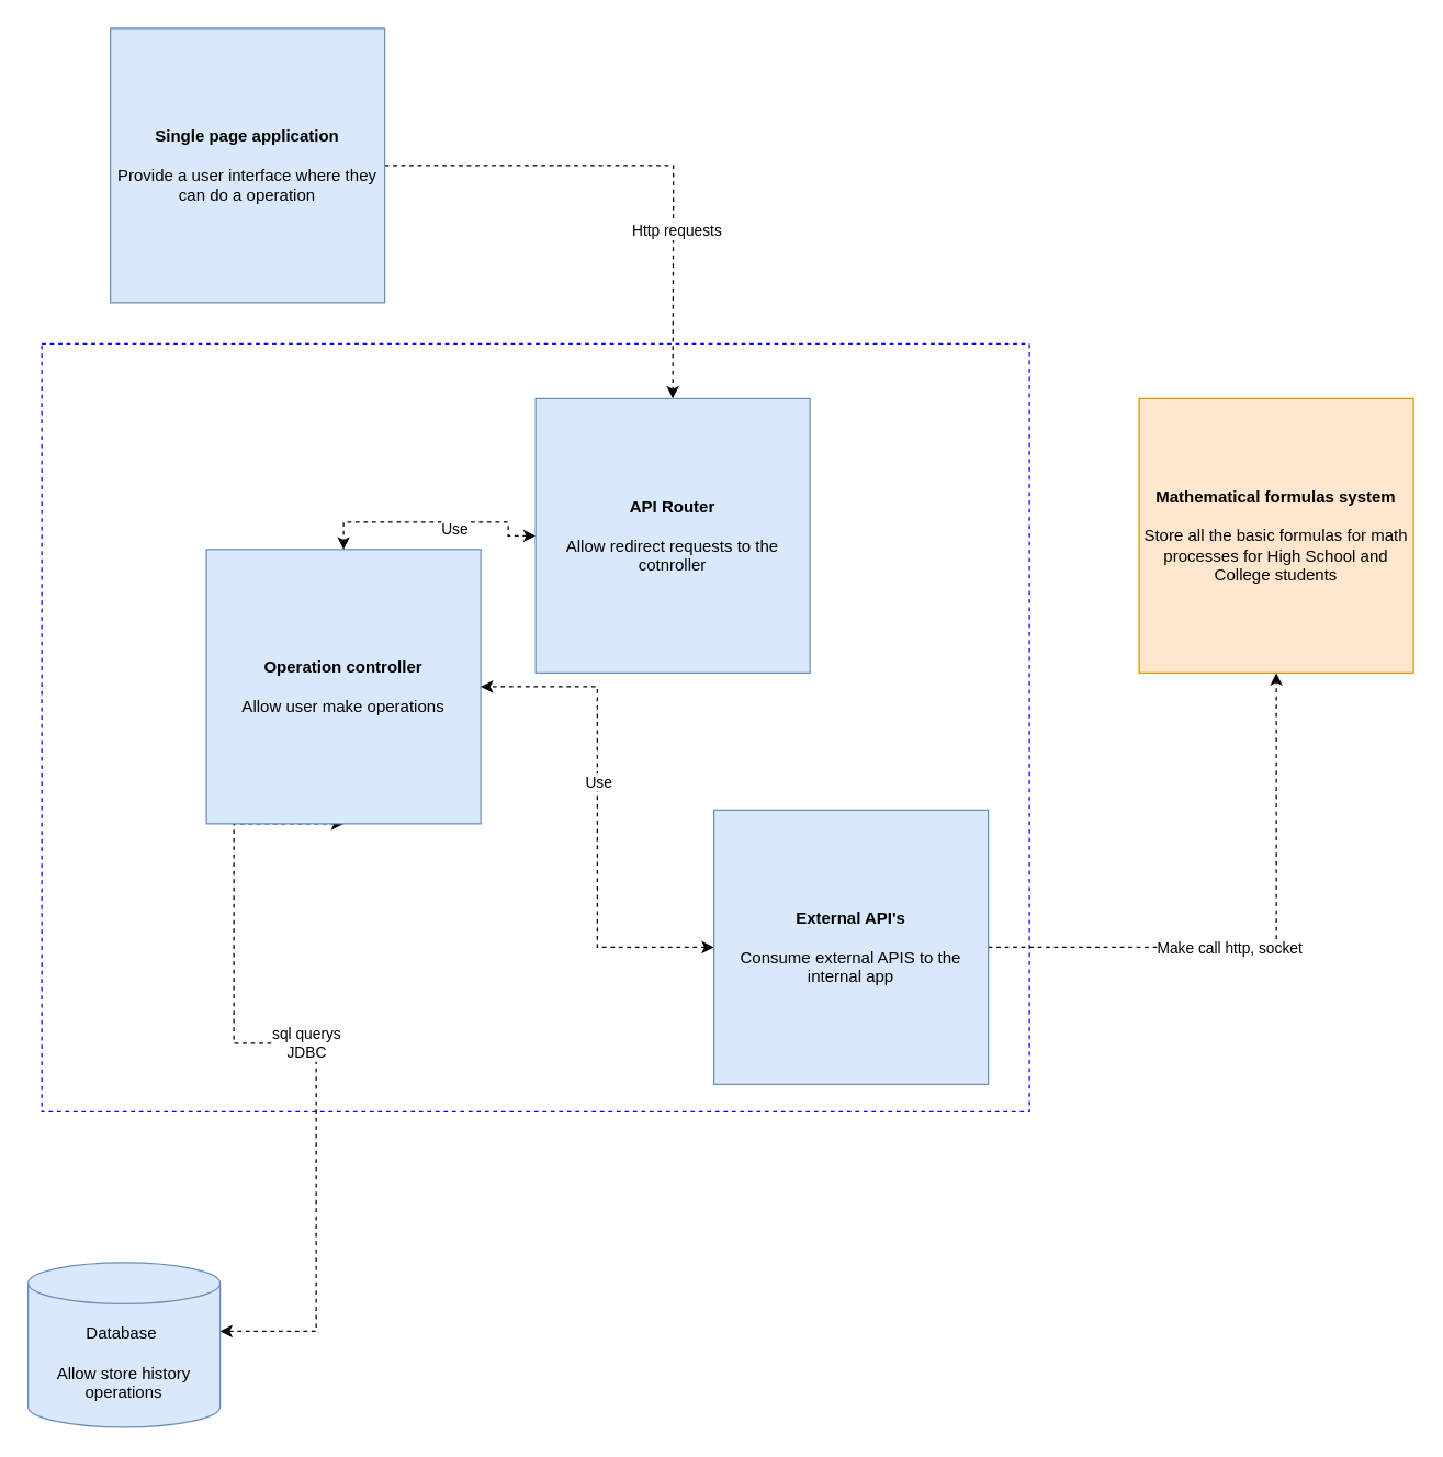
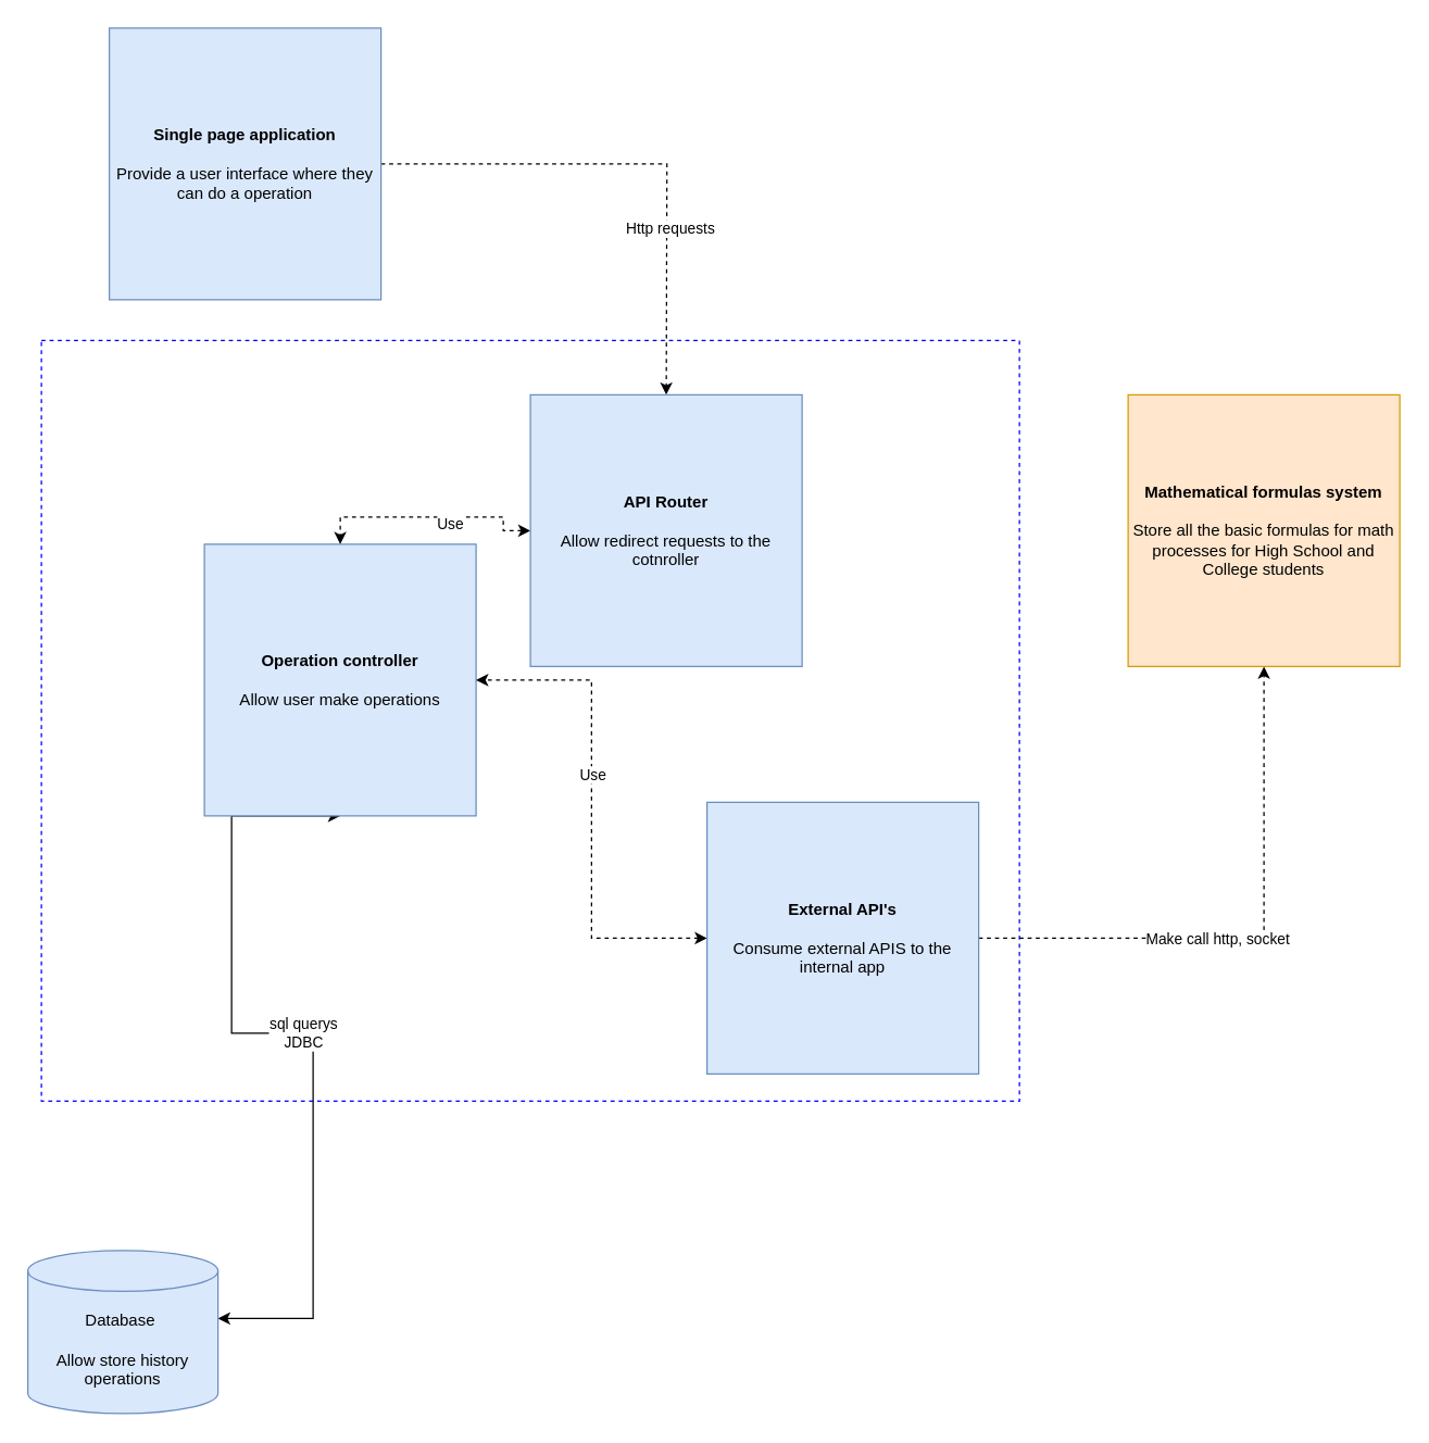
- <mxCell id="3" value="sql querys&lt;br&gt;JDBC" style="edgeStyle=orthogonalEdgeStyle;rounded=0;orthogonalLoop=1;jettySize=auto;html=1;dashed=1;exitX=0.5;exitY=1;exitDx=0;exitDy=0;startArrow=classic;startFill=1;" parent="1" source="11" target="6" edge="1"><mxGeometry x="0.009" relative="1" as="geometry"><mxPoint as="offset" /><Array as="points"><mxPoint x="170" y="760" /><mxPoint x="230" y="760" /><mxPoint x="230" y="970" /></Array></mxGeometry></mxCell>
+ <mxCell id="3" value="sql querys&lt;br&gt;JDBC" style="edgeStyle=orthogonalEdgeStyle;rounded=0;orthogonalLoop=1;jettySize=auto;html=1;dashed=0;exitX=0.5;exitY=1;exitDx=0;exitDy=0;startArrow=classic;startFill=1;" parent="1" source="11" target="6" edge="1"><mxGeometry x="0.009" relative="1" as="geometry"><mxPoint as="offset" /><Array as="points"><mxPoint x="170" y="760" /><mxPoint x="230" y="760" /><mxPoint x="230" y="970" /></Array></mxGeometry></mxCell>
